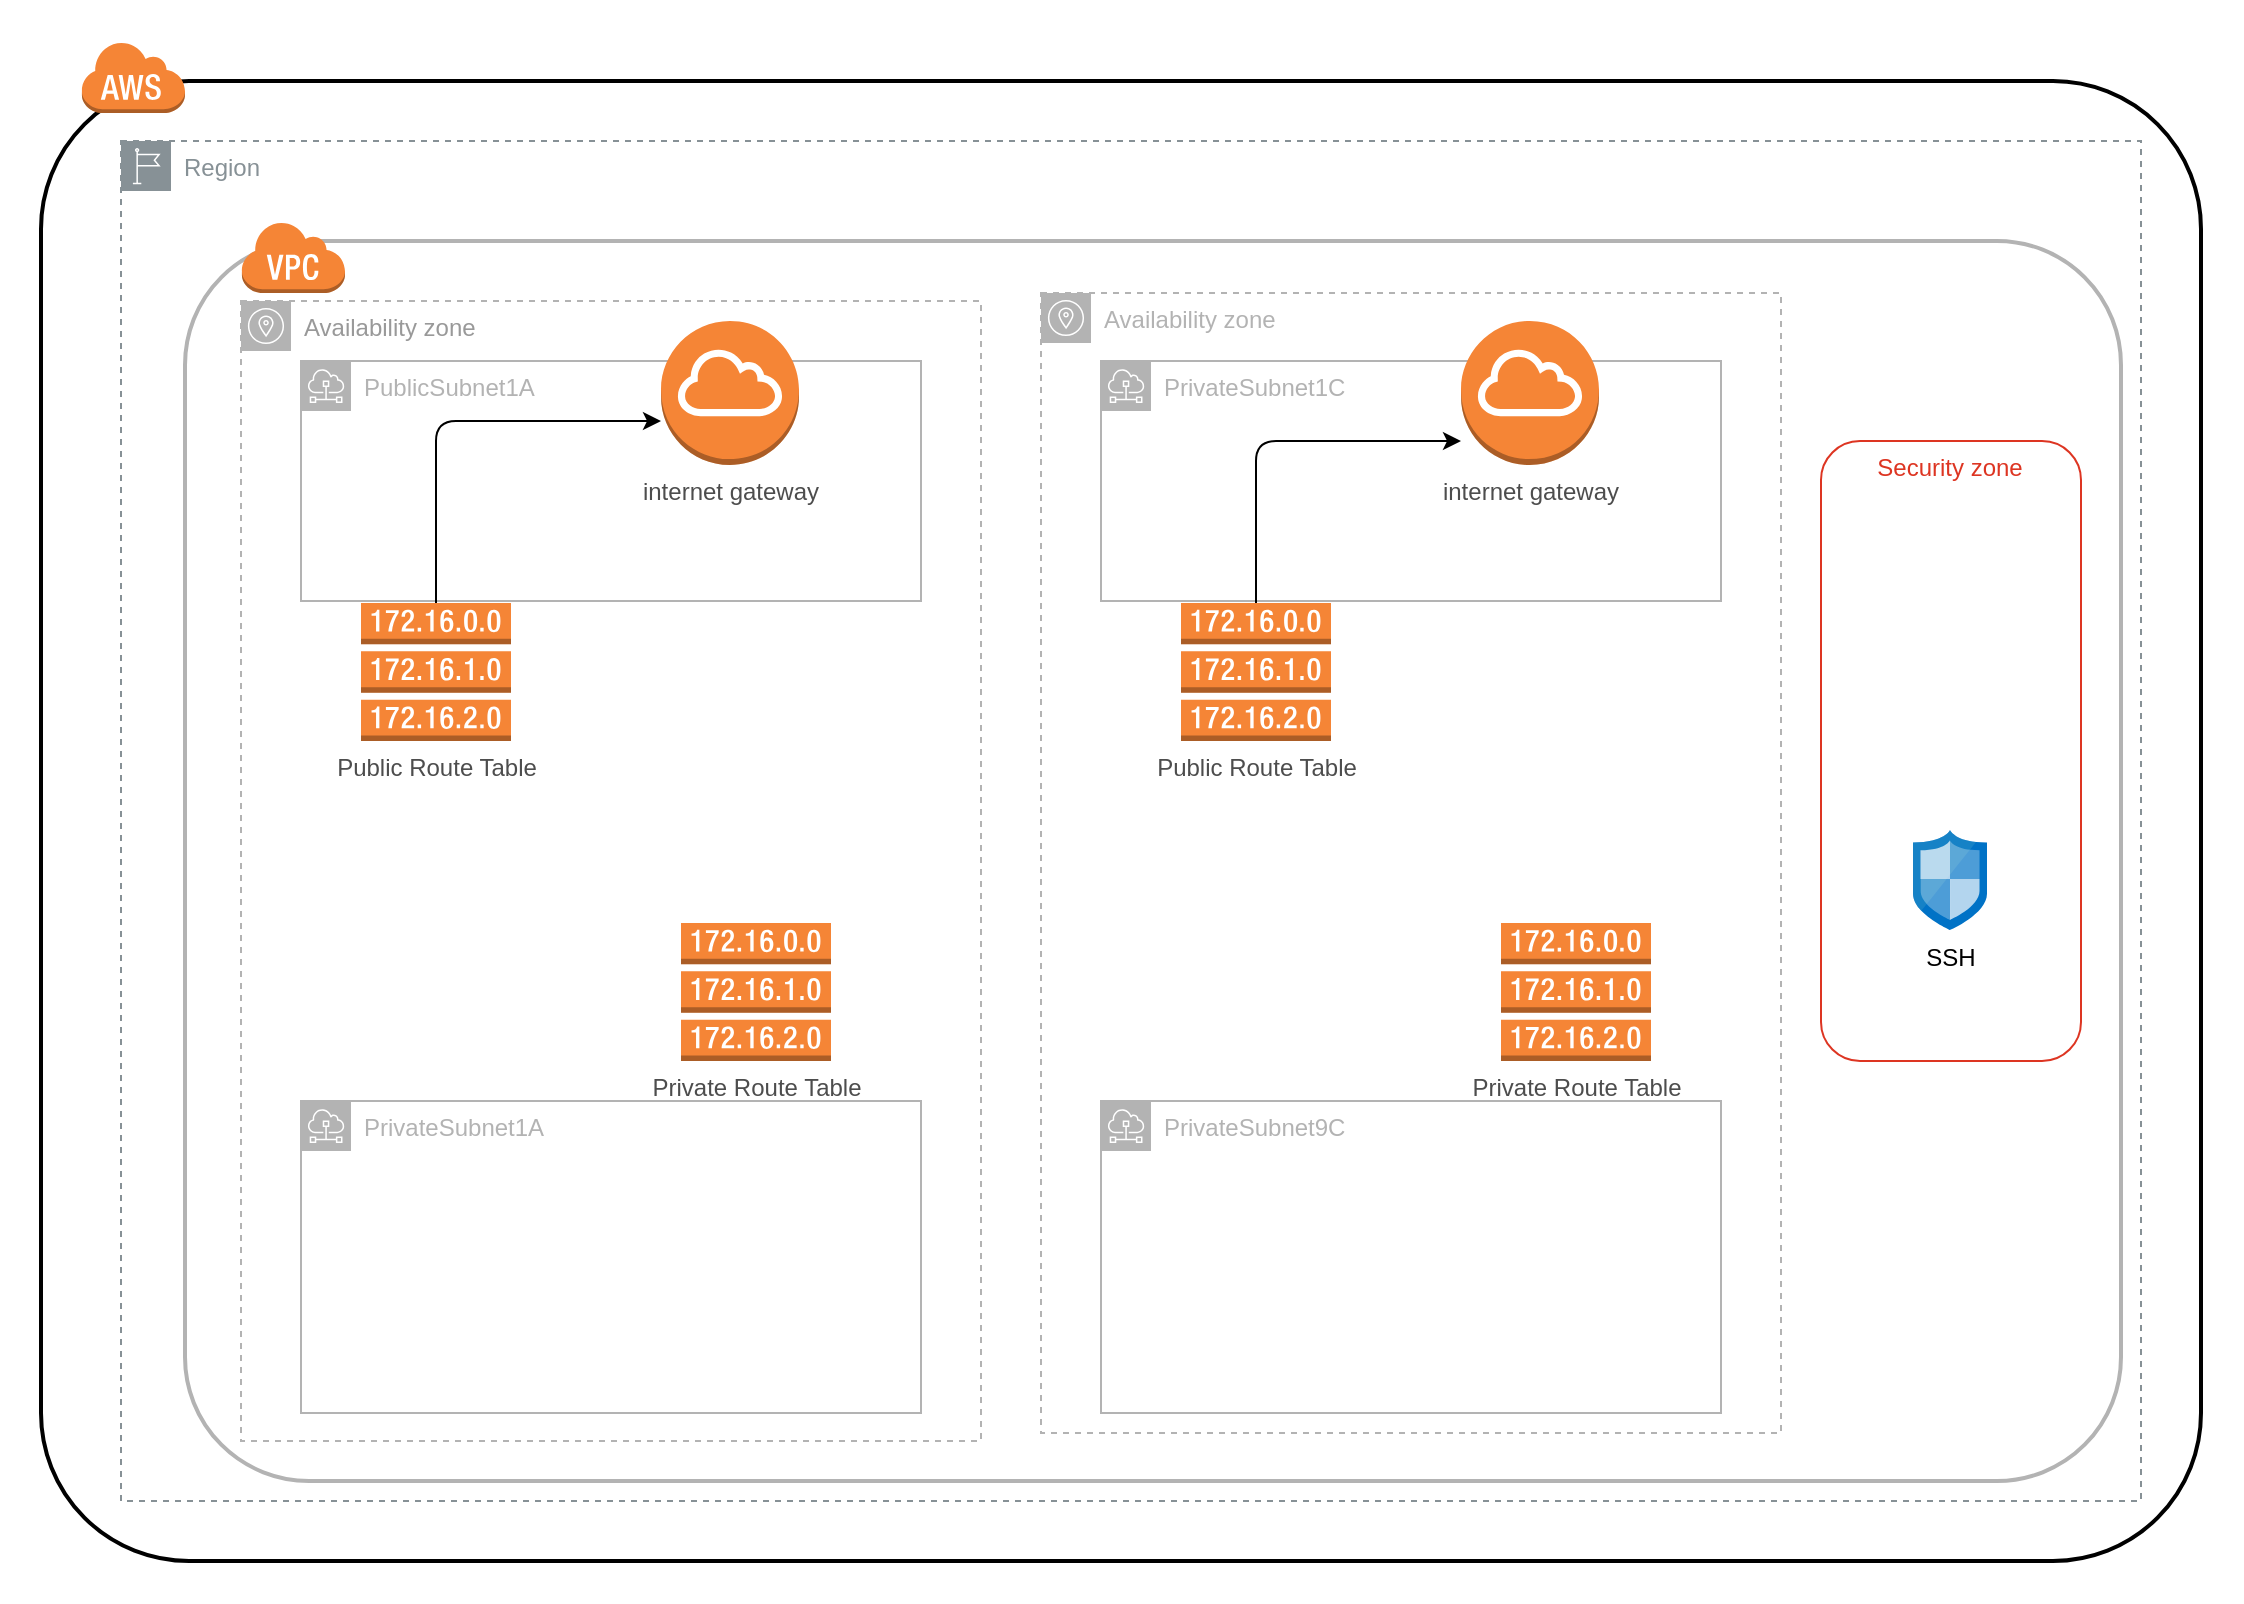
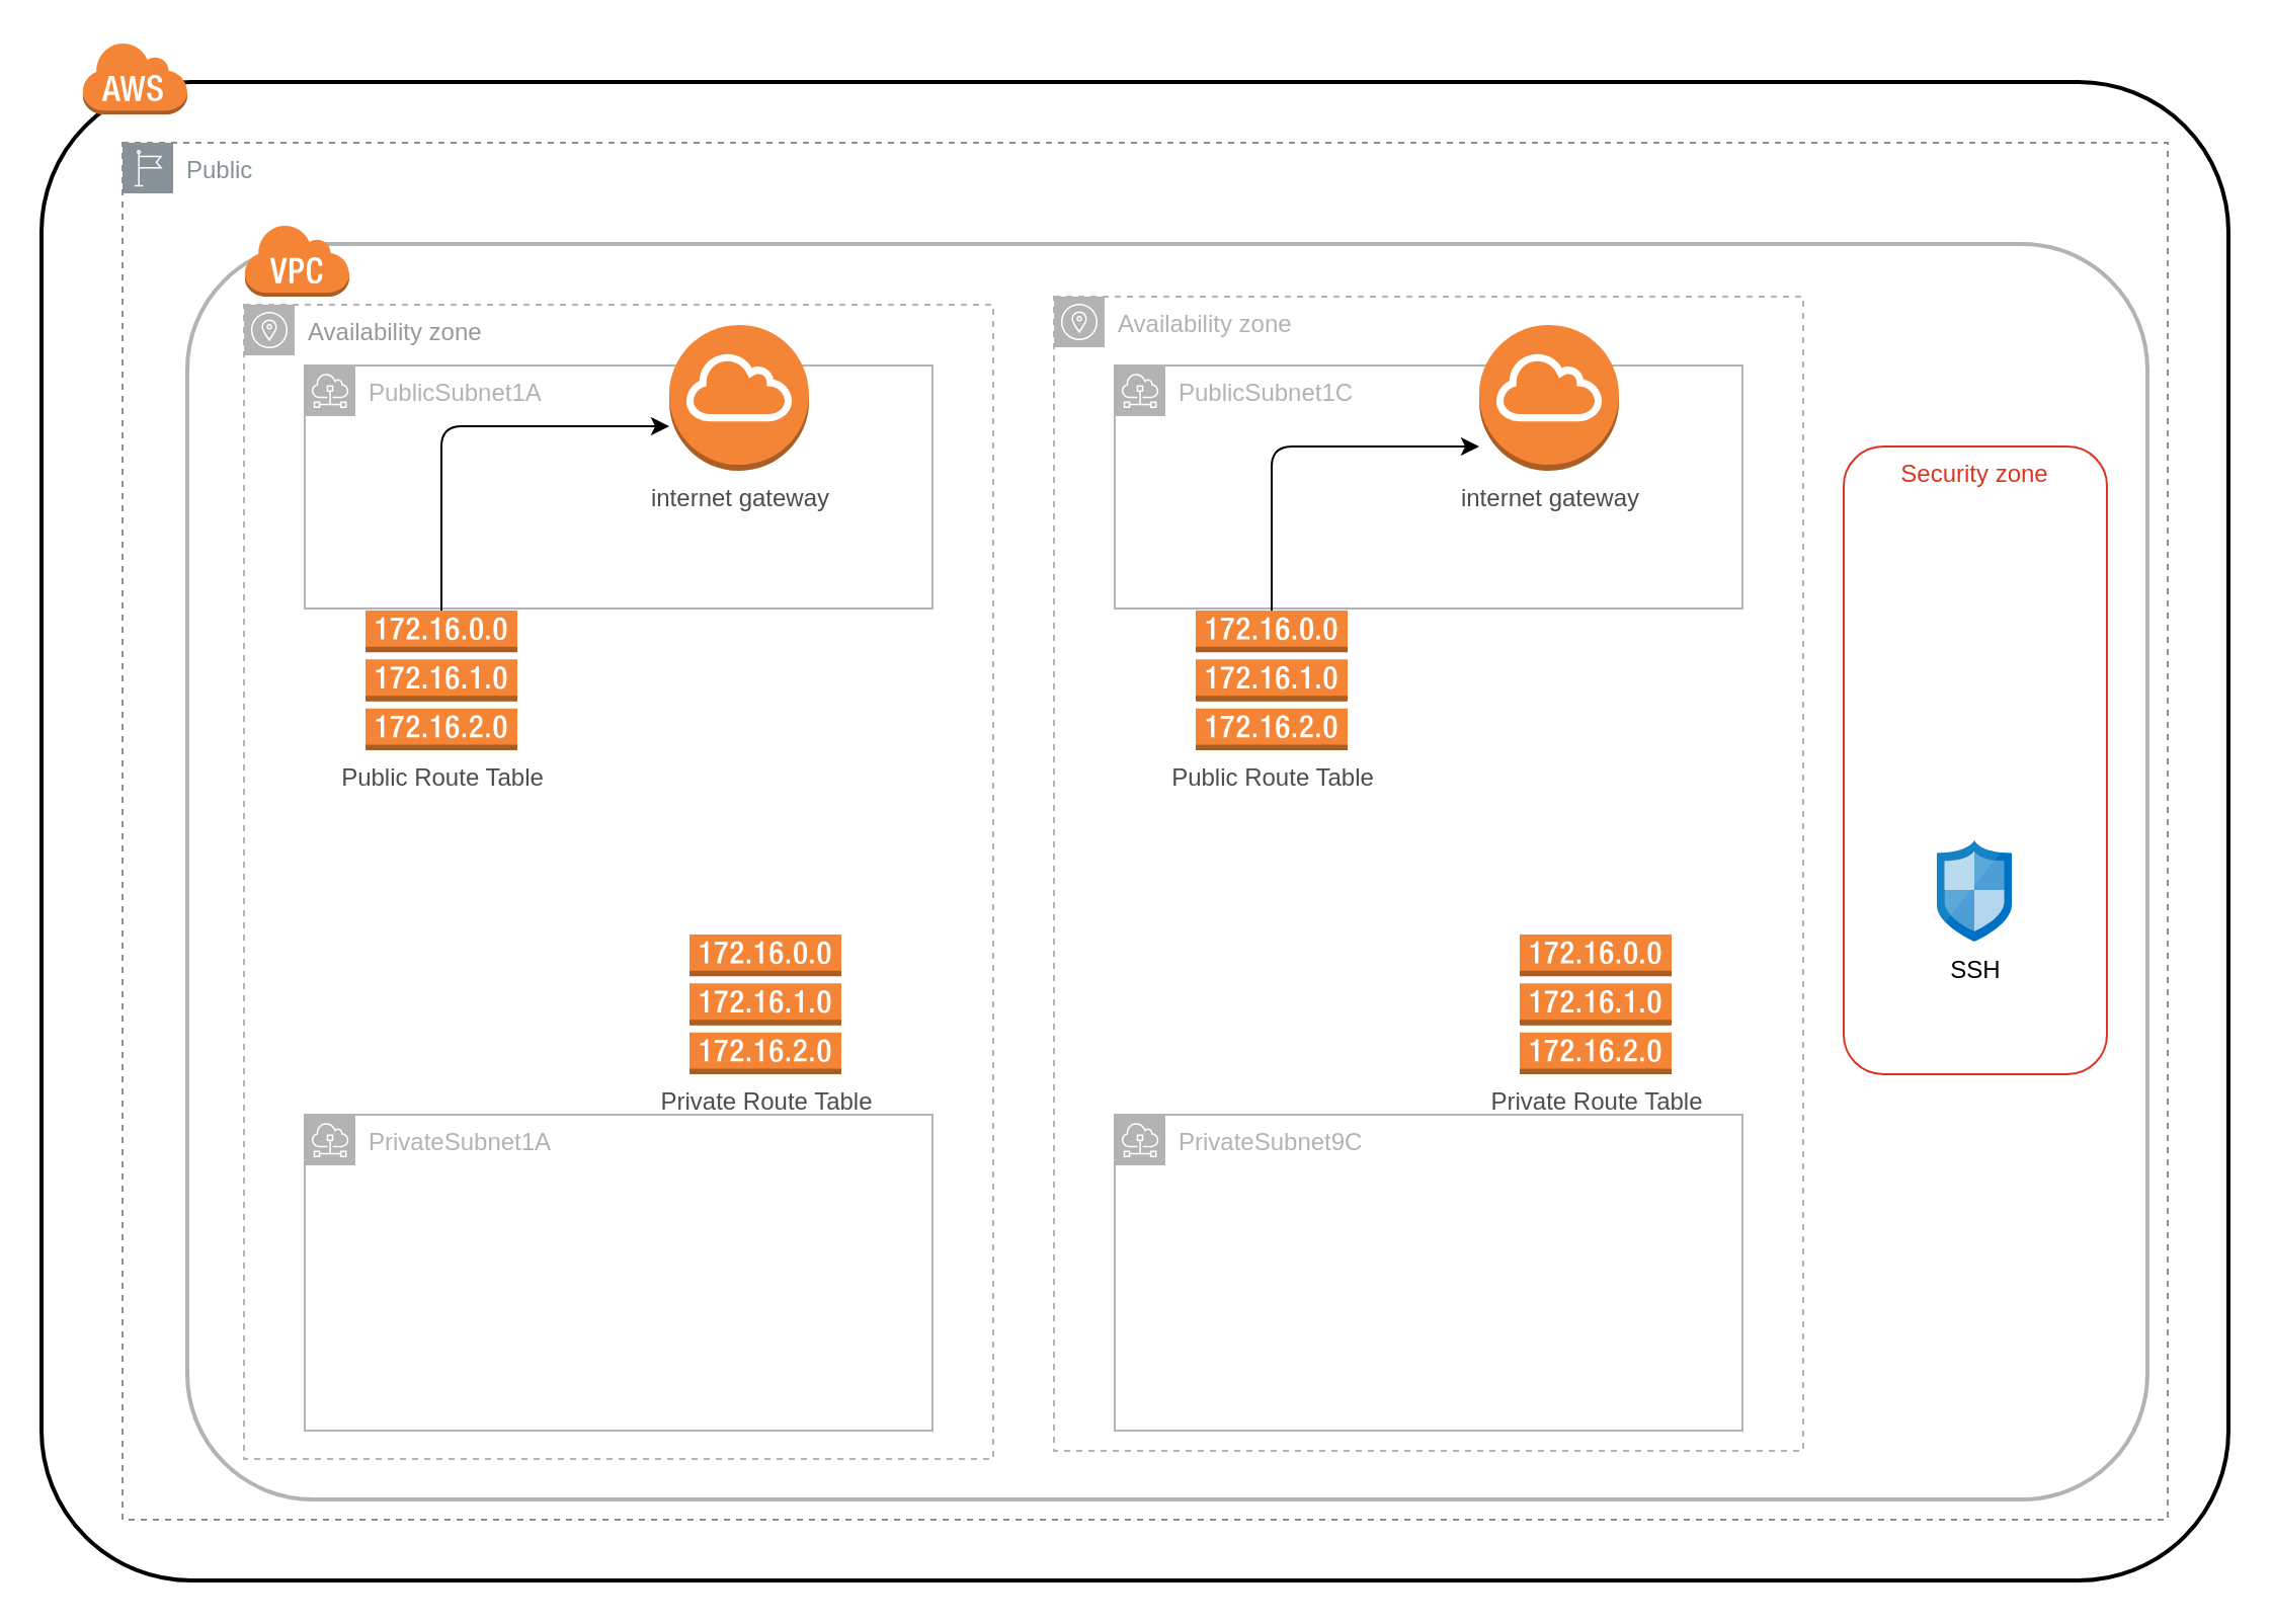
- <mxCell id="3" value="Region" style="sketch=0;outlineConnect=0;gradientColor=none;html=1;whiteSpace=wrap;fontSize=12;fontStyle=0;shape=mxgraph.aws4.group;grIcon=mxgraph.aws4.group_region;strokeColor=#879196;fillColor=none;verticalAlign=top;align=left;spacingLeft=30;fontColor=#879196;dashed=1;rounded=1;" parent="1" vertex="1"><mxGeometry x="60" y="70" width="1010" height="680" as="geometry" /></mxCell>
+ <mxCell id="3" value="Public" style="sketch=0;outlineConnect=0;gradientColor=none;html=1;whiteSpace=wrap;fontSize=12;fontStyle=0;shape=mxgraph.aws4.group;grIcon=mxgraph.aws4.group_region;strokeColor=#879196;fillColor=none;verticalAlign=top;align=left;spacingLeft=30;fontColor=#879196;dashed=1;rounded=1;" parent="1" vertex="1"><mxGeometry x="60" y="70" width="1010" height="680" as="geometry" /></mxCell>
- <mxCell id="11" value="PrivateSubnet1C" style="sketch=0;outlineConnect=0;gradientColor=none;html=1;whiteSpace=wrap;fontSize=12;fontStyle=0;shape=mxgraph.aws4.group;grIcon=mxgraph.aws4.group_subnet;strokeColor=#B3B3B3;fillColor=none;verticalAlign=top;align=left;spacingLeft=30;fontColor=#B3B3B3;dashed=0;rounded=1;" parent="1" vertex="1"><mxGeometry x="550" y="180" width="310" height="120" as="geometry" /></mxCell>
+ <mxCell id="11" value="PublicSubnet1C" style="sketch=0;outlineConnect=0;gradientColor=none;html=1;whiteSpace=wrap;fontSize=12;fontStyle=0;shape=mxgraph.aws4.group;grIcon=mxgraph.aws4.group_subnet;strokeColor=#B3B3B3;fillColor=none;verticalAlign=top;align=left;spacingLeft=30;fontColor=#B3B3B3;dashed=0;rounded=1;" parent="1" vertex="1"><mxGeometry x="550" y="180" width="310" height="120" as="geometry" /></mxCell>
